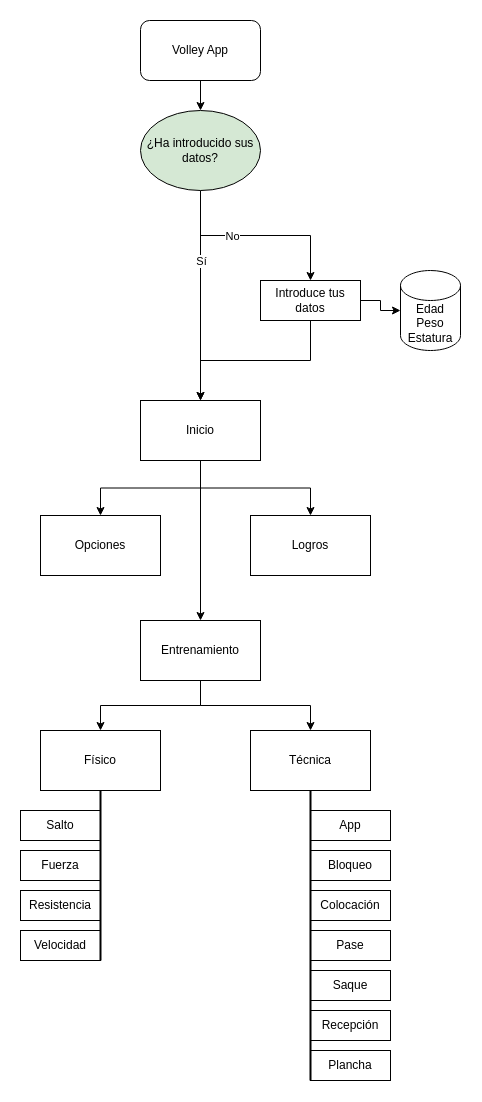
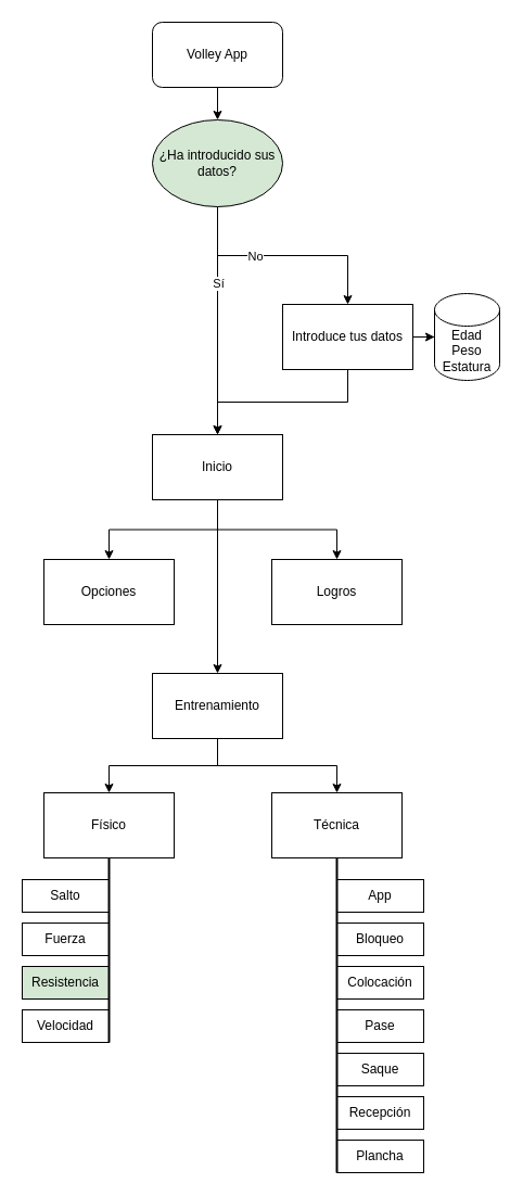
- <mxCell id="8" value="Introduce tus datos" style="rounded=0;whiteSpace=wrap;html=1;" vertex="1" parent="1"><mxGeometry x="260" y="280" width="100" height="40" as="geometry" /></mxCell>
+ <mxCell id="8" value="Introduce tus datos" style="rounded=0;whiteSpace=wrap;html=1;" vertex="1" parent="1"><mxGeometry x="260" y="280" width="120" height="60" as="geometry" /></mxCell>
- <mxCell id="33" value="Resistencia" style="rounded=0;whiteSpace=wrap;html=1;" vertex="1" parent="1"><mxGeometry x="20" y="890" width="80" height="30" as="geometry" /></mxCell>
+ <mxCell id="33" value="Resistencia" style="rounded=0;whiteSpace=wrap;html=1;fillColor=#d5e8d4;" vertex="1" parent="1"><mxGeometry x="20" y="890" width="80" height="30" as="geometry" /></mxCell>
